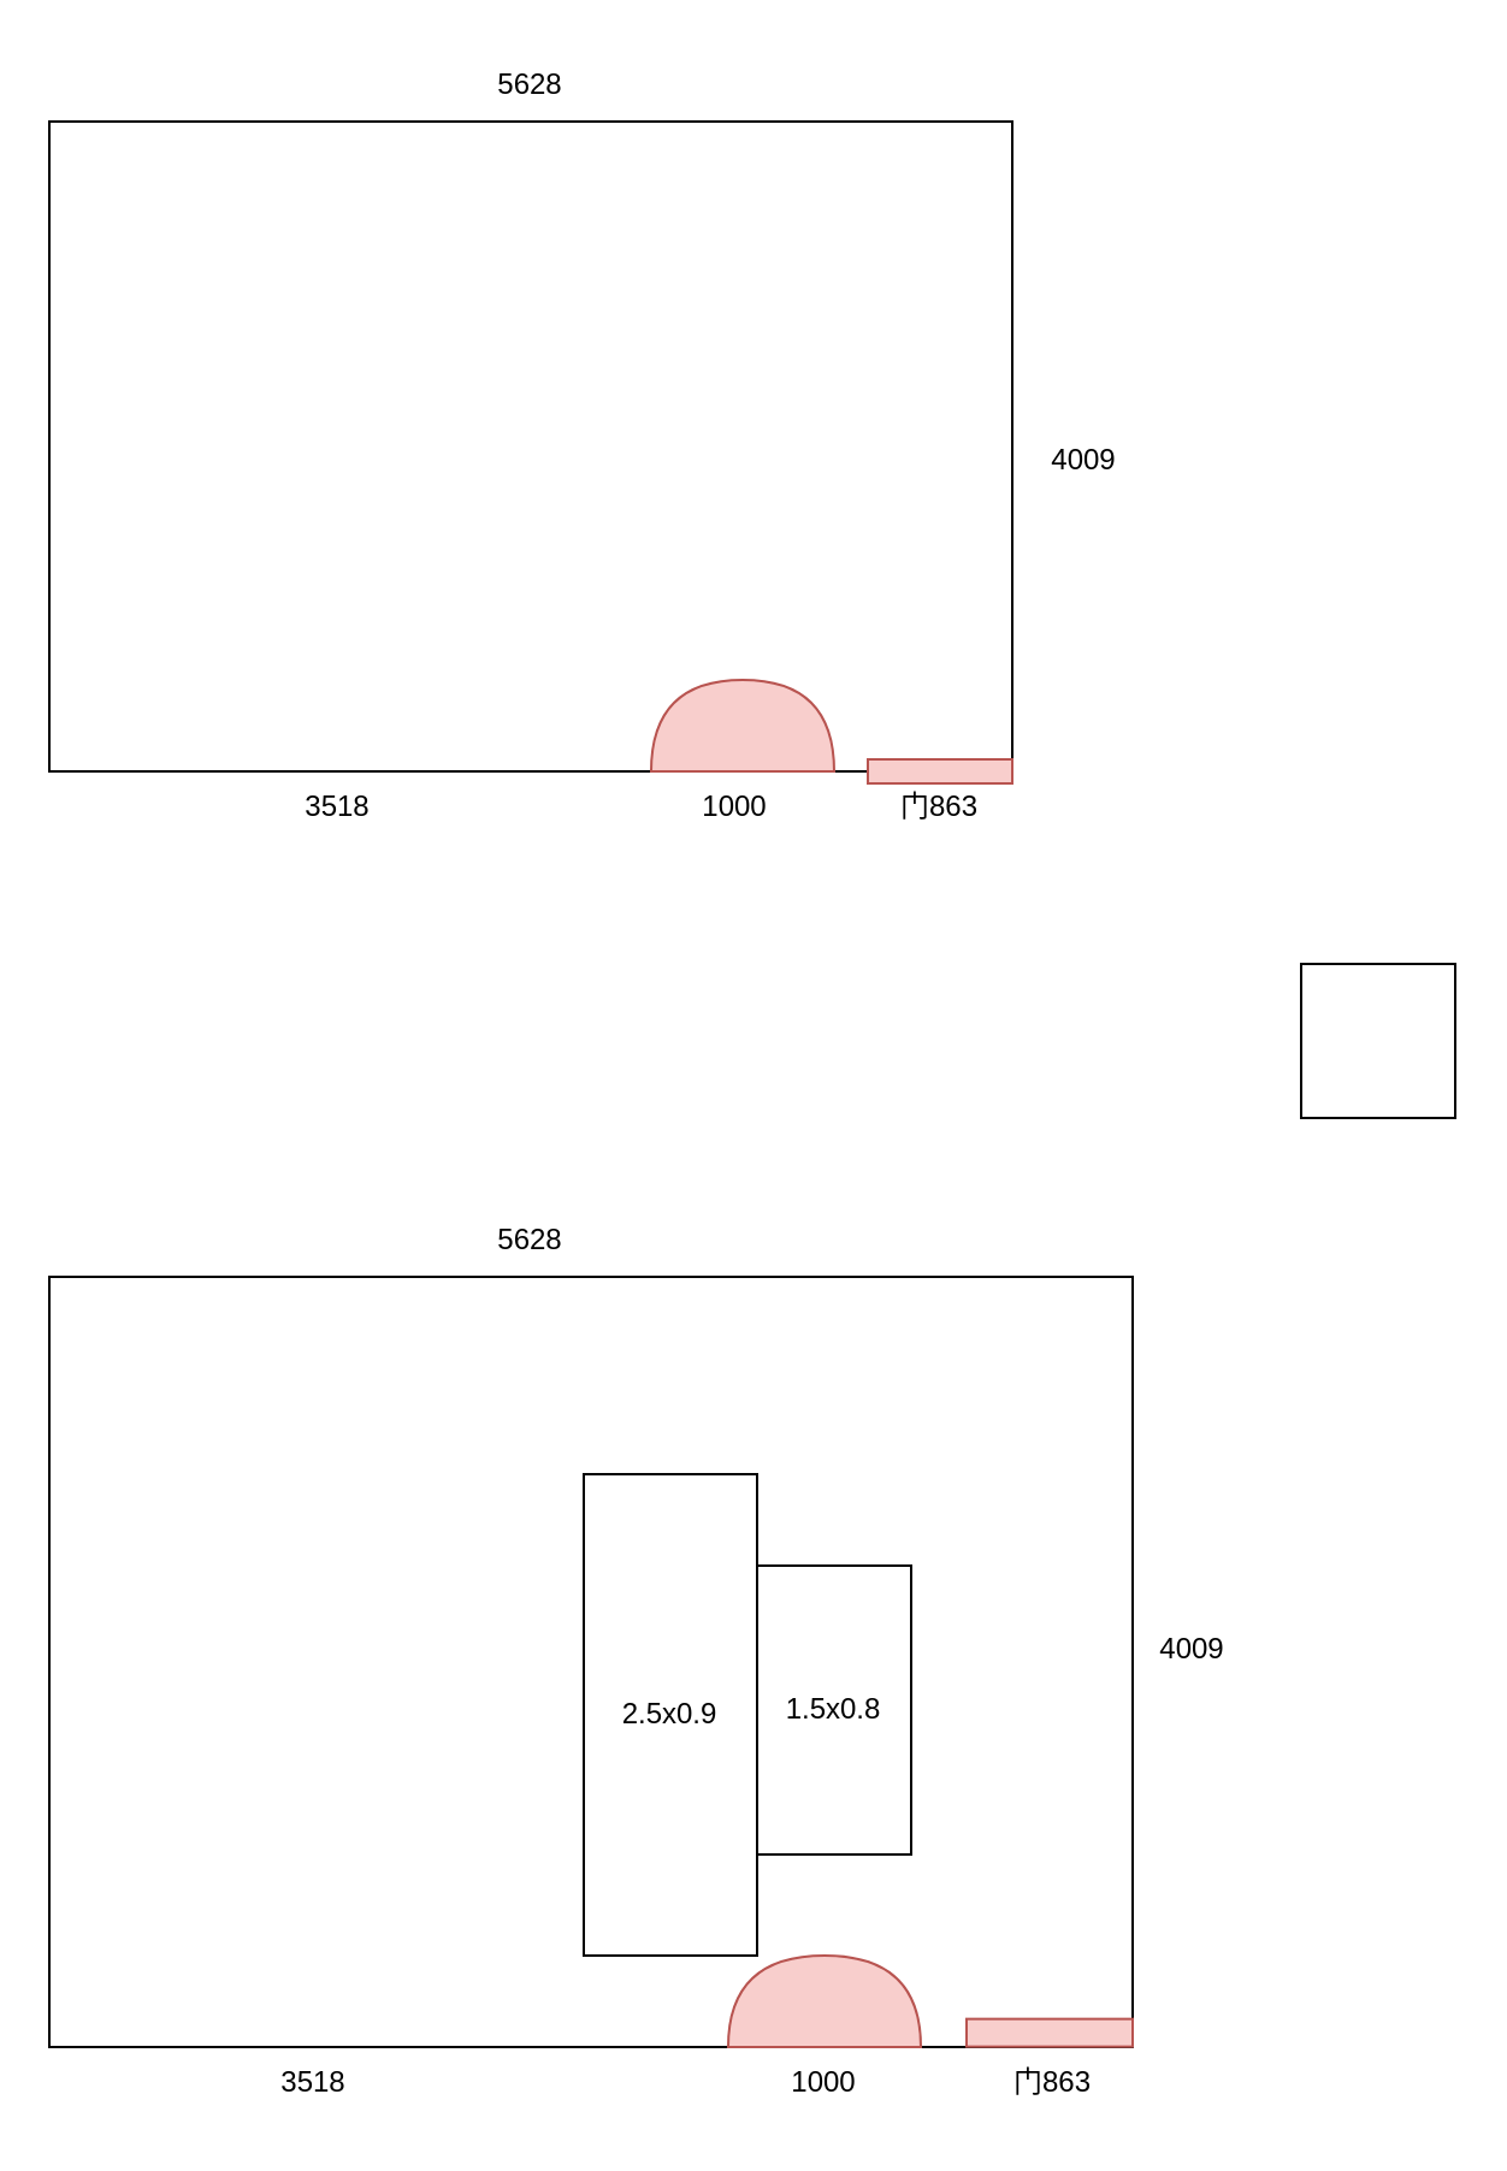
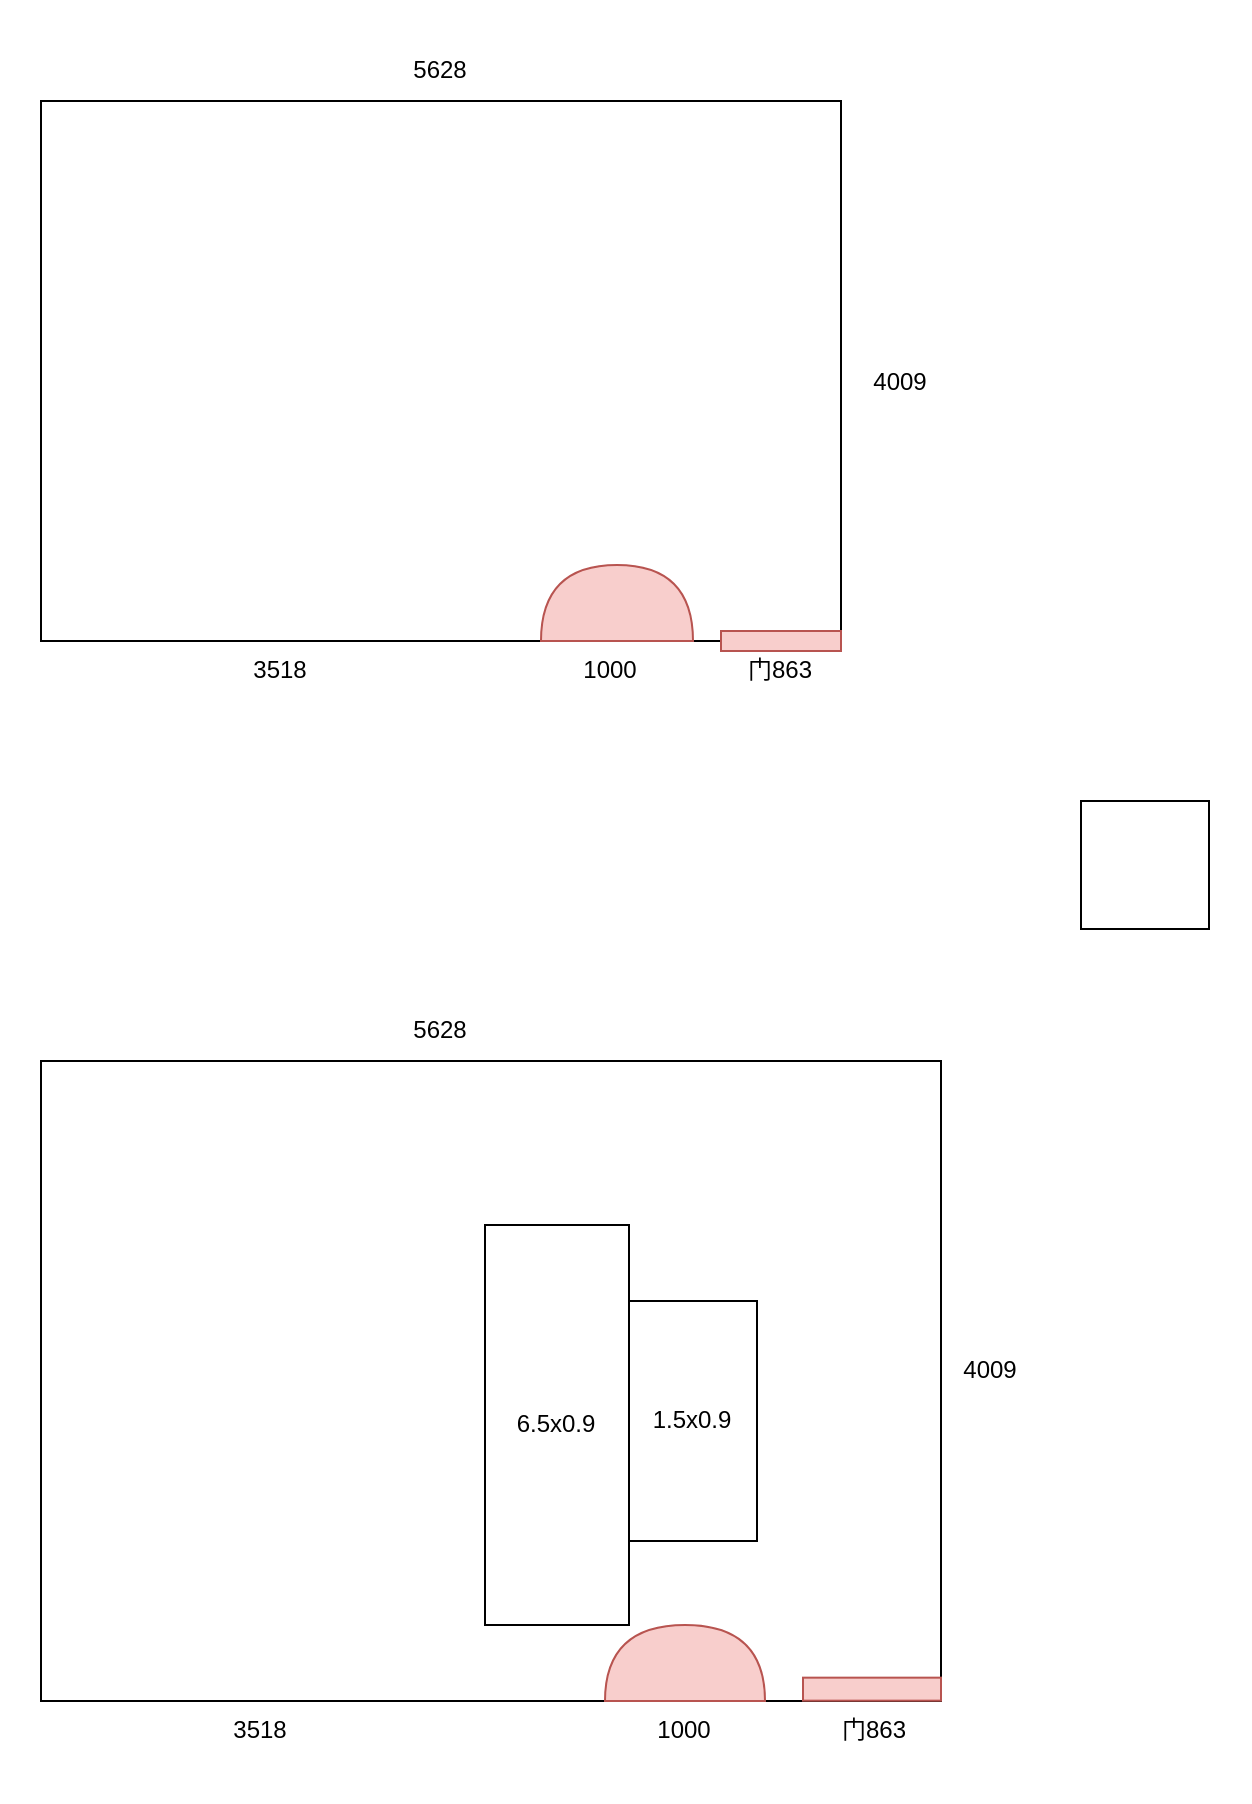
- <mxCell id="19" value="1.5x0.8" style="rounded=0;whiteSpace=wrap;html=1;" vertex="1" parent="1"><mxGeometry x="314" y="650" width="64" height="120" as="geometry" /></mxCell>
+ <mxCell id="19" value="1.5x0.9" style="rounded=0;whiteSpace=wrap;html=1;" vertex="1" parent="1"><mxGeometry x="314" y="650" width="64" height="120" as="geometry" /></mxCell>
- <mxCell id="20" value="2.5x0.9" style="rounded=0;whiteSpace=wrap;html=1;" vertex="1" parent="1"><mxGeometry x="242" y="612" width="72" height="200" as="geometry" /></mxCell>
+ <mxCell id="20" value="6.5x0.9" style="rounded=0;whiteSpace=wrap;html=1;" vertex="1" parent="1"><mxGeometry x="242" y="612" width="72" height="200" as="geometry" /></mxCell>
